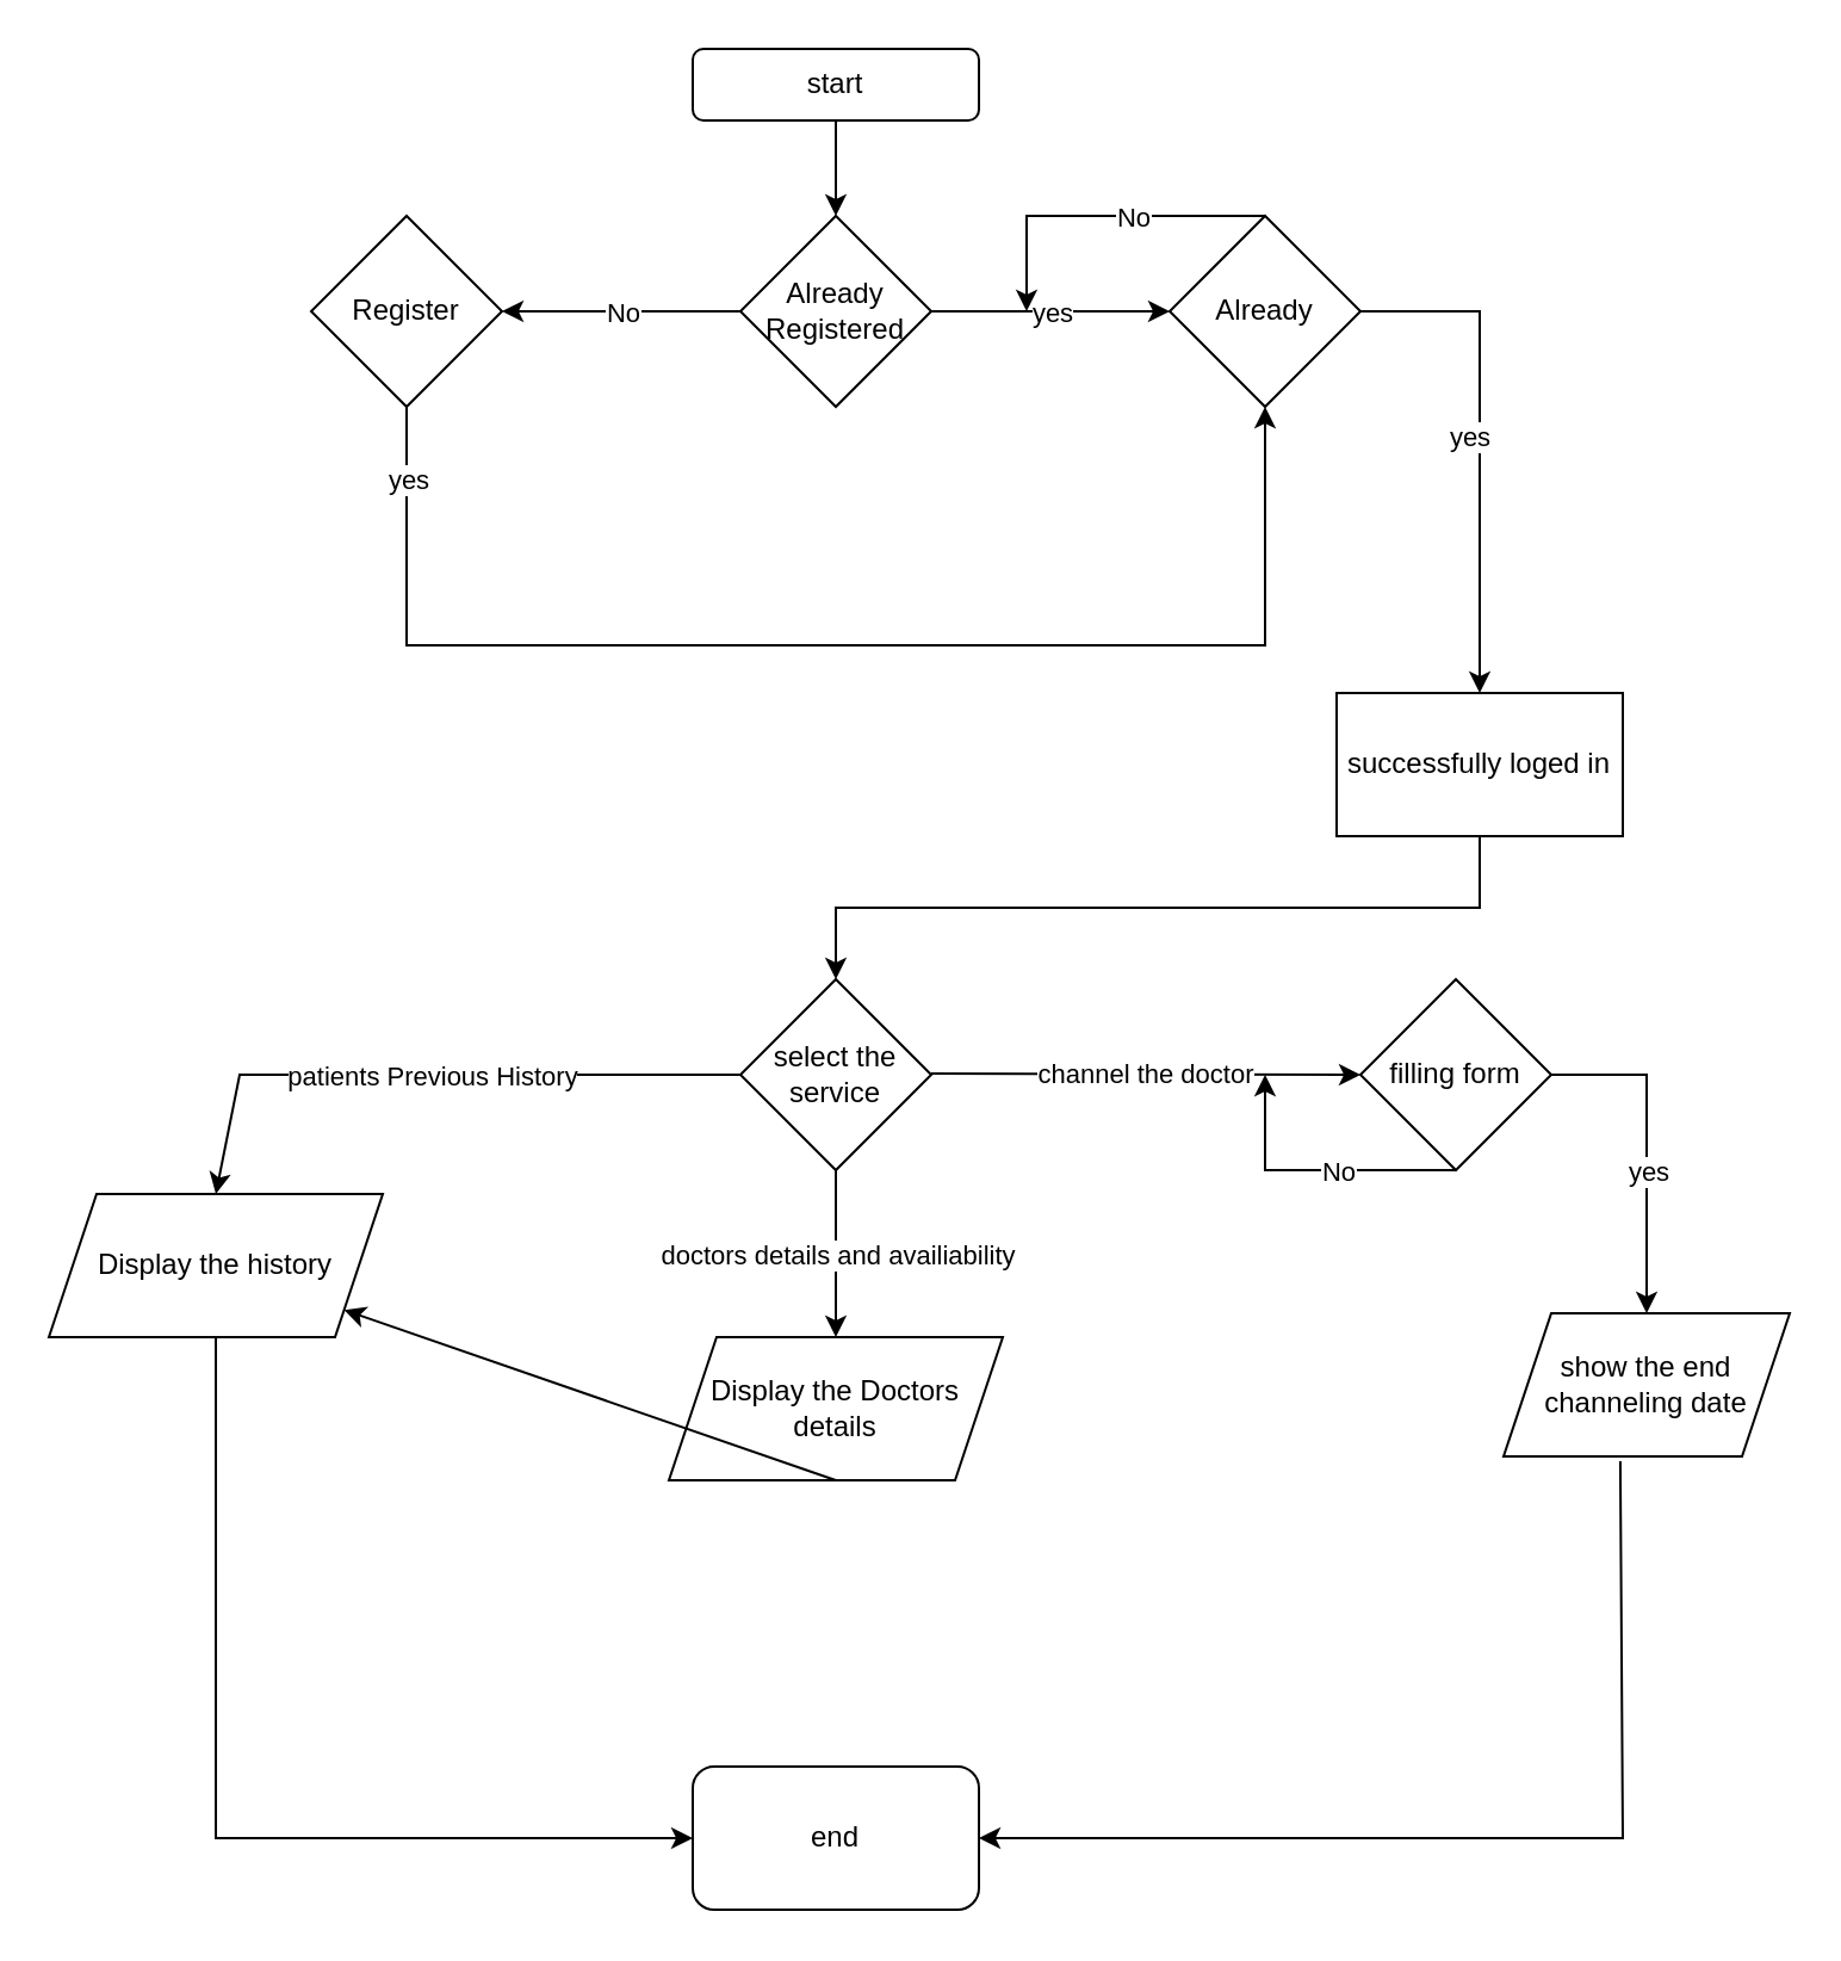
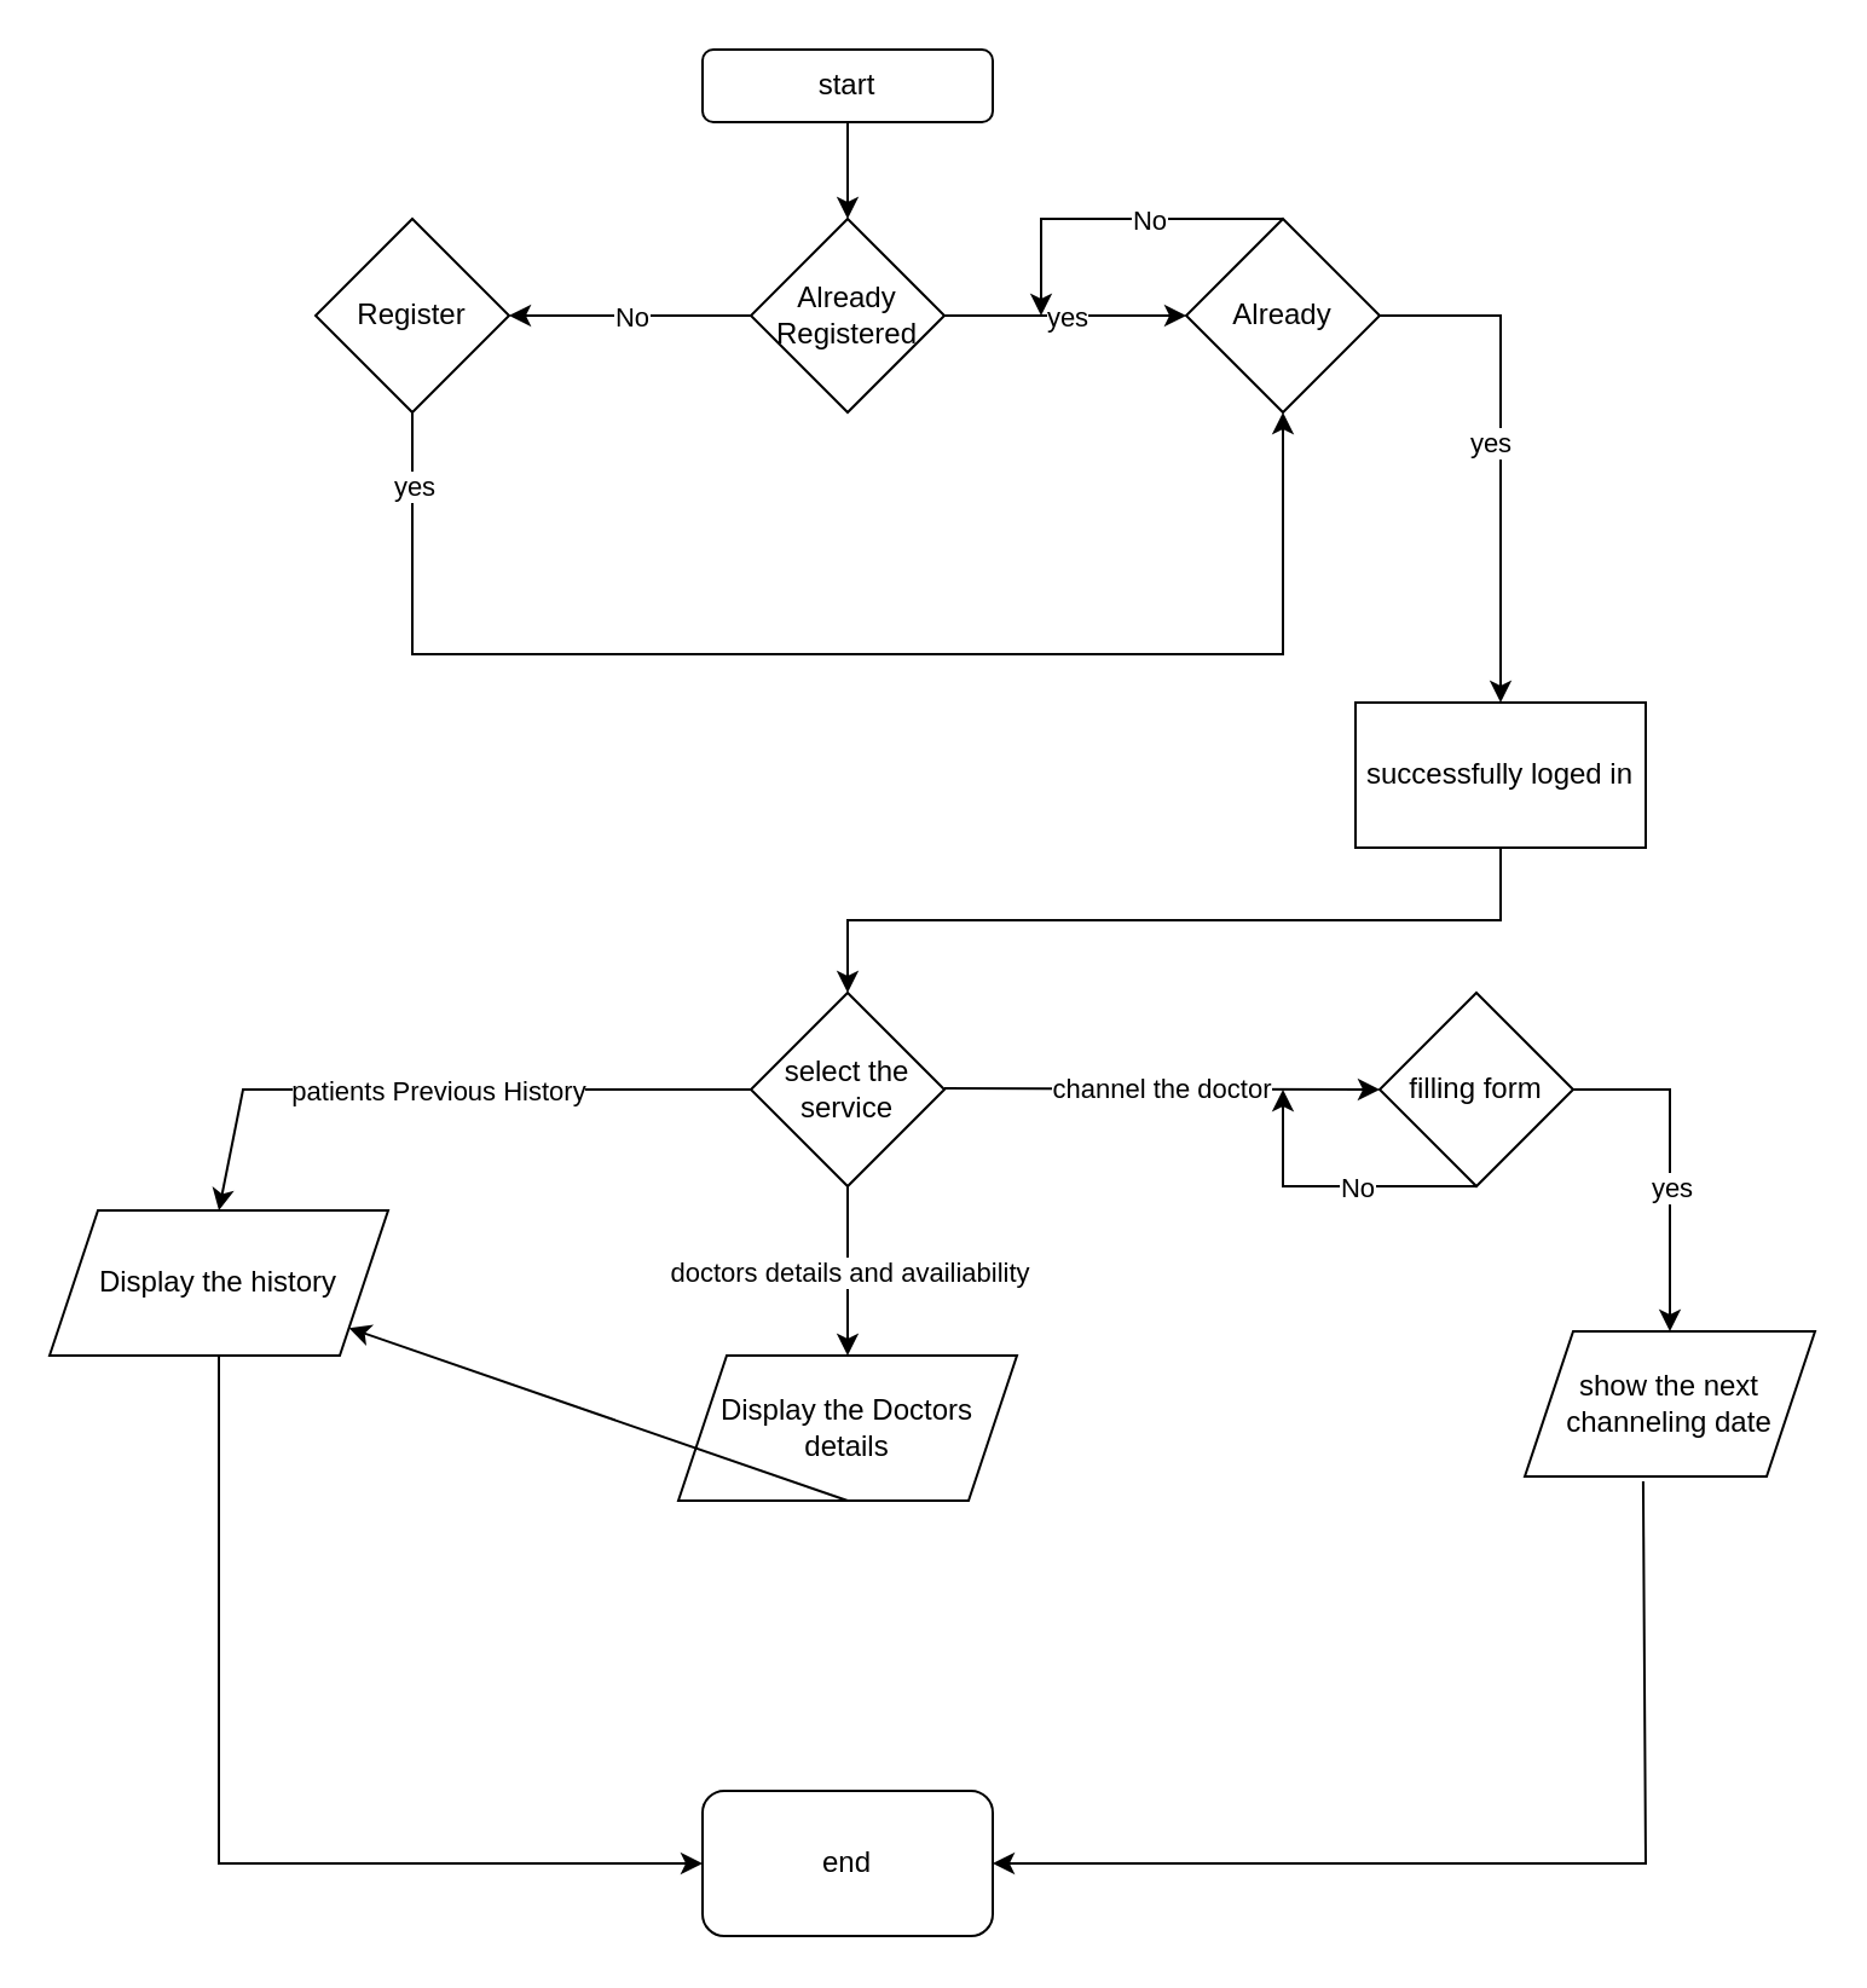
- <mxCell id="31" value="show the end channeling date" style="shape=parallelogram;perimeter=parallelogramPerimeter;whiteSpace=wrap;html=1;fixedSize=1;" vertex="1" parent="1"><mxGeometry x="630" y="550" width="120" height="60" as="geometry" /></mxCell>
+ <mxCell id="31" value="show the next channeling date" style="shape=parallelogram;perimeter=parallelogramPerimeter;whiteSpace=wrap;html=1;fixedSize=1;" vertex="1" parent="1"><mxGeometry x="630" y="550" width="120" height="60" as="geometry" /></mxCell>
